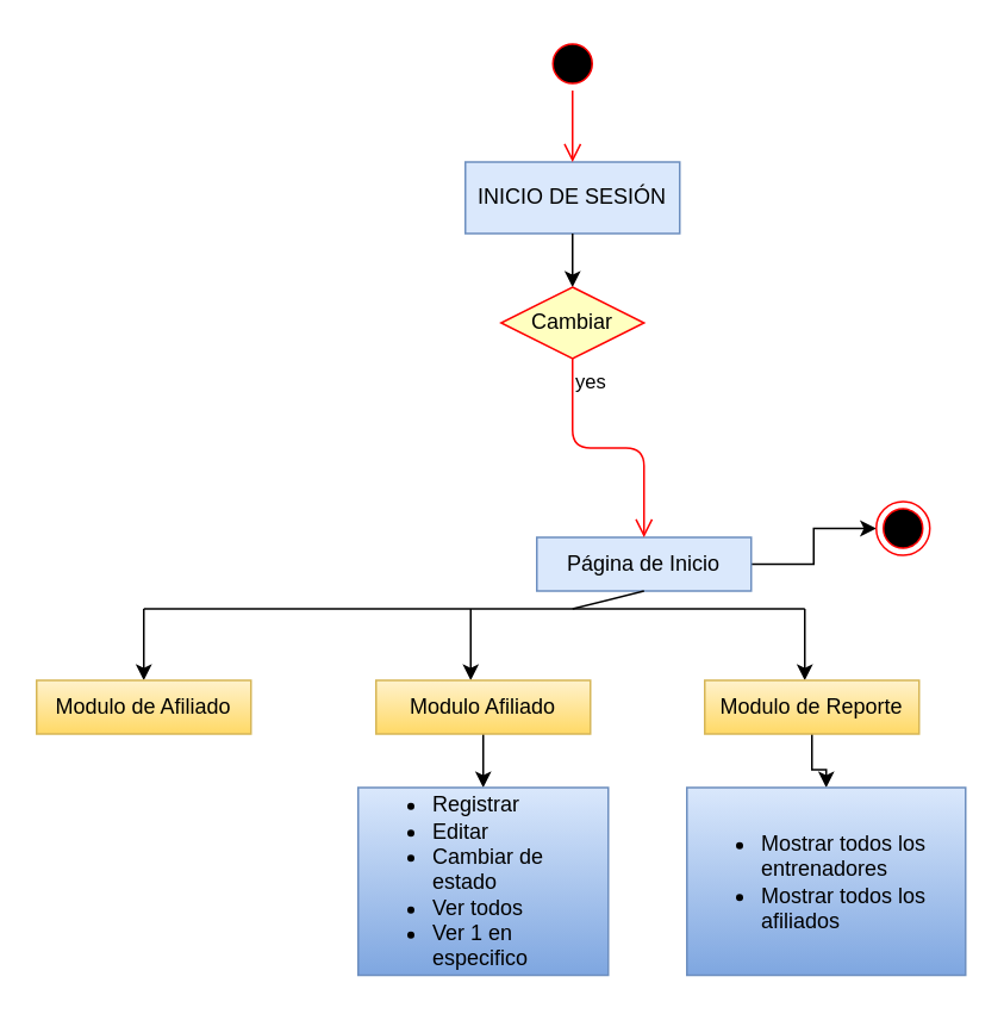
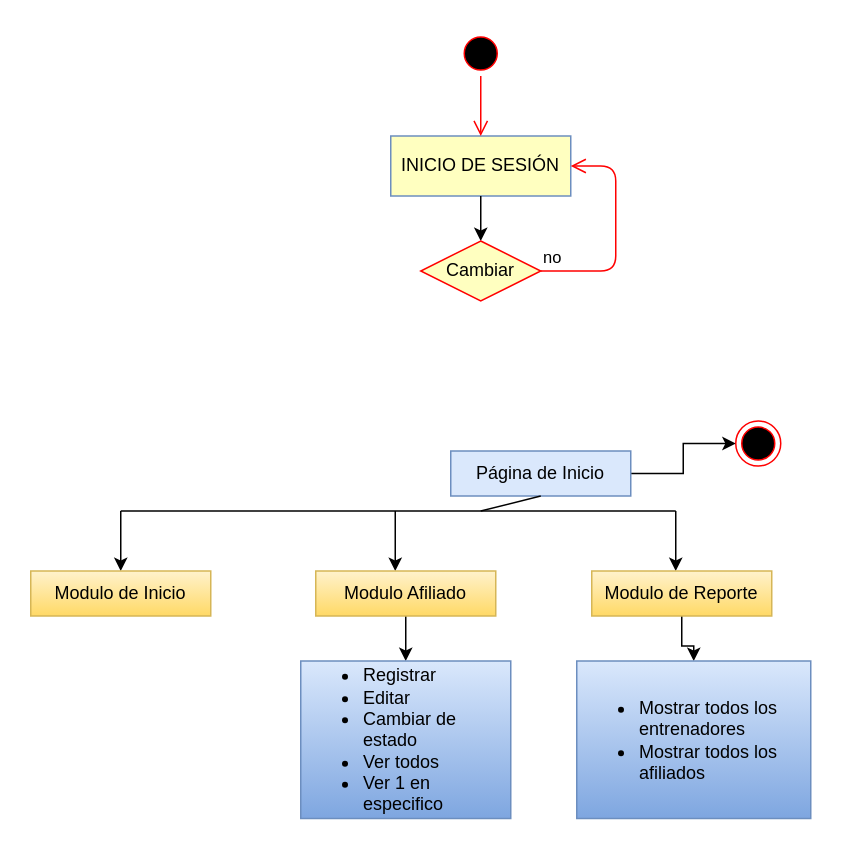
- <mxCell id="2" value="INICIO DE SESIÓN" style="rounded=0;whiteSpace=wrap;html=1;fillColor=#dae8fc;strokeColor=#6c8ebf;" parent="1" vertex="1"><mxGeometry x="260" y="90" width="120" height="40" as="geometry" /></mxCell>
+ <mxCell id="2" value="INICIO DE SESIÓN" style="rounded=0;whiteSpace=wrap;html=1;fillColor=#ffffc0;strokeColor=#6c8ebf;" parent="1" vertex="1"><mxGeometry x="260" y="90" width="120" height="40" as="geometry" /></mxCell>
+ <mxCell id="17" value="no" style="edgeStyle=orthogonalEdgeStyle;html=1;align=left;verticalAlign=bottom;endArrow=open;endSize=8;strokeColor=#ff0000;entryX=1;entryY=0.5;entryDx=0;entryDy=0;" parent="1" source="16" target="2" edge="1"><mxGeometry x="-1" relative="1" as="geometry"><mxPoint x="450" y="180" as="targetPoint" /><Array as="points"><mxPoint x="410" y="180" /><mxPoint x="410" y="110" /></Array></mxGeometry></mxCell>
- <mxCell id="18" value="yes" style="edgeStyle=orthogonalEdgeStyle;html=1;align=left;verticalAlign=top;endArrow=open;endSize=8;strokeColor=#ff0000;entryX=0.5;entryY=0;entryDx=0;entryDy=0;" parent="1" source="16" target="5" edge="1"><mxGeometry x="-1" relative="1" as="geometry"><mxPoint x="240" y="610" as="targetPoint" /></mxGeometry></mxCell>
- <mxCell id="11" value="Modulo de Afiliado" style="rounded=0;whiteSpace=wrap;html=1;fillColor=#fff2cc;strokeColor=#d6b656;gradientColor=#ffd966;" parent="1" vertex="1"><mxGeometry x="20" y="380" width="120" height="30" as="geometry" /></mxCell>
+ <mxCell id="11" value="Modulo de Inicio" style="rounded=0;whiteSpace=wrap;html=1;fillColor=#fff2cc;strokeColor=#d6b656;gradientColor=#ffd966;" parent="1" vertex="1"><mxGeometry x="20" y="380" width="120" height="30" as="geometry" /></mxCell>
